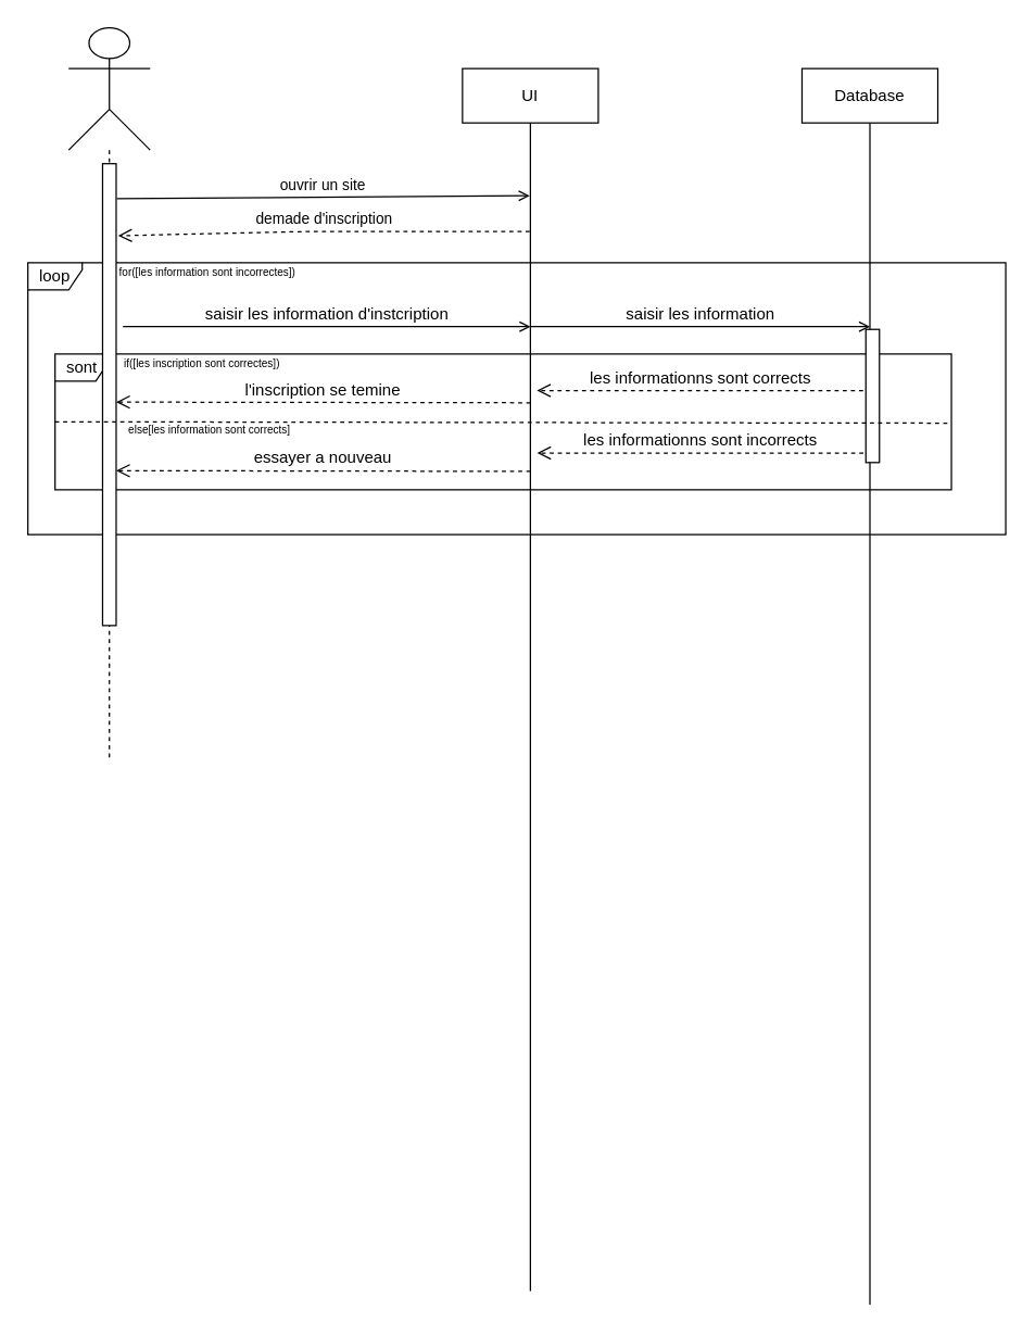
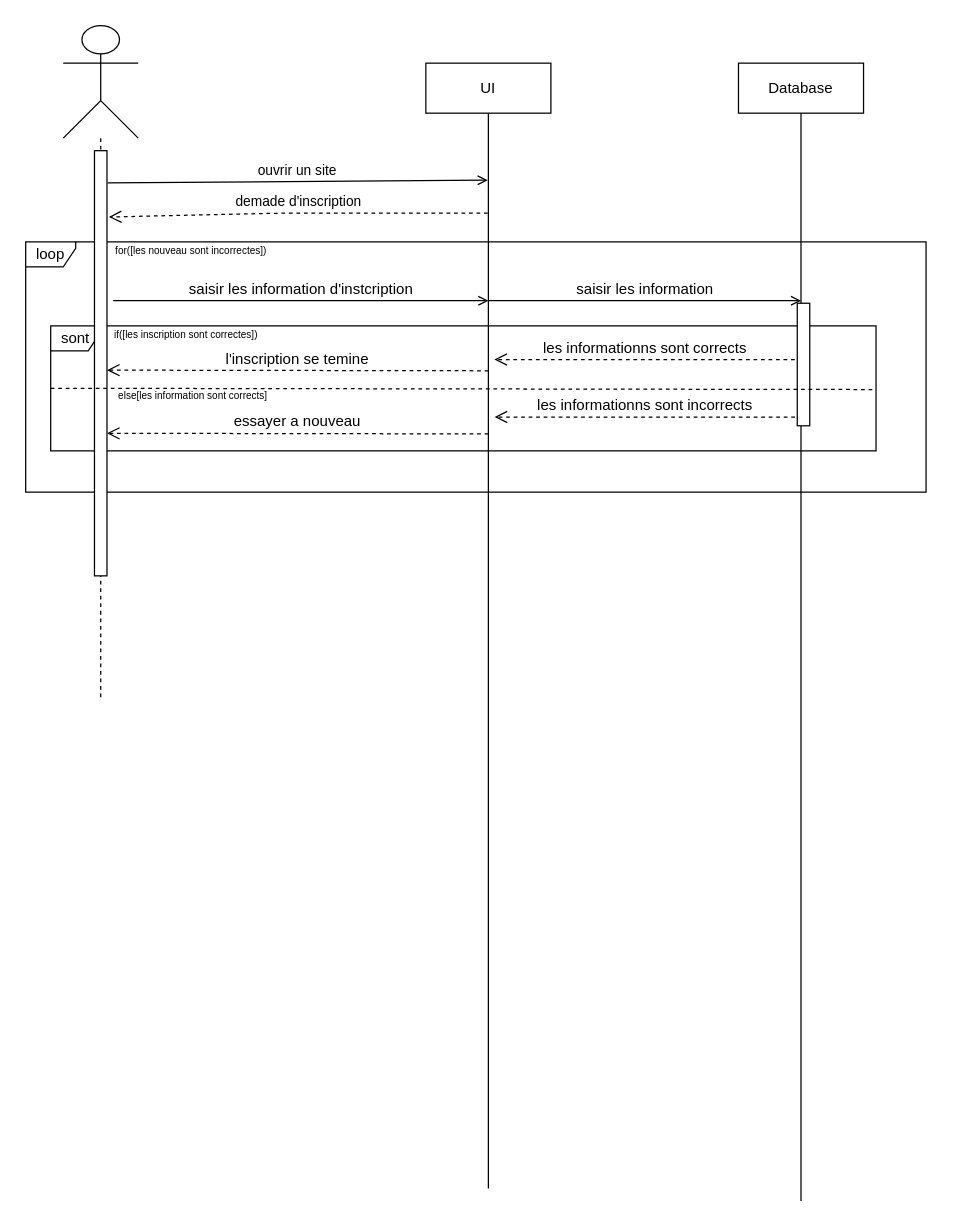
- <mxCell id="9" value="&lt;font style=&quot;font-size: 8px&quot;&gt;for([les information sont incorrectes])&lt;/font&gt;" style="text;html=1;strokeColor=none;fillColor=none;align=center;verticalAlign=middle;whiteSpace=wrap;rounded=0;" vertex="1" parent="1"><mxGeometry x="85" y="190" width="135" height="17" as="geometry" /></mxCell>
+ <mxCell id="9" value="&lt;font style=&quot;font-size: 8px&quot;&gt;for([les nouveau sont incorrectes])&lt;/font&gt;" style="text;html=1;strokeColor=none;fillColor=none;align=center;verticalAlign=middle;whiteSpace=wrap;rounded=0;" vertex="1" parent="1"><mxGeometry x="85" y="190" width="135" height="17" as="geometry" /></mxCell>
